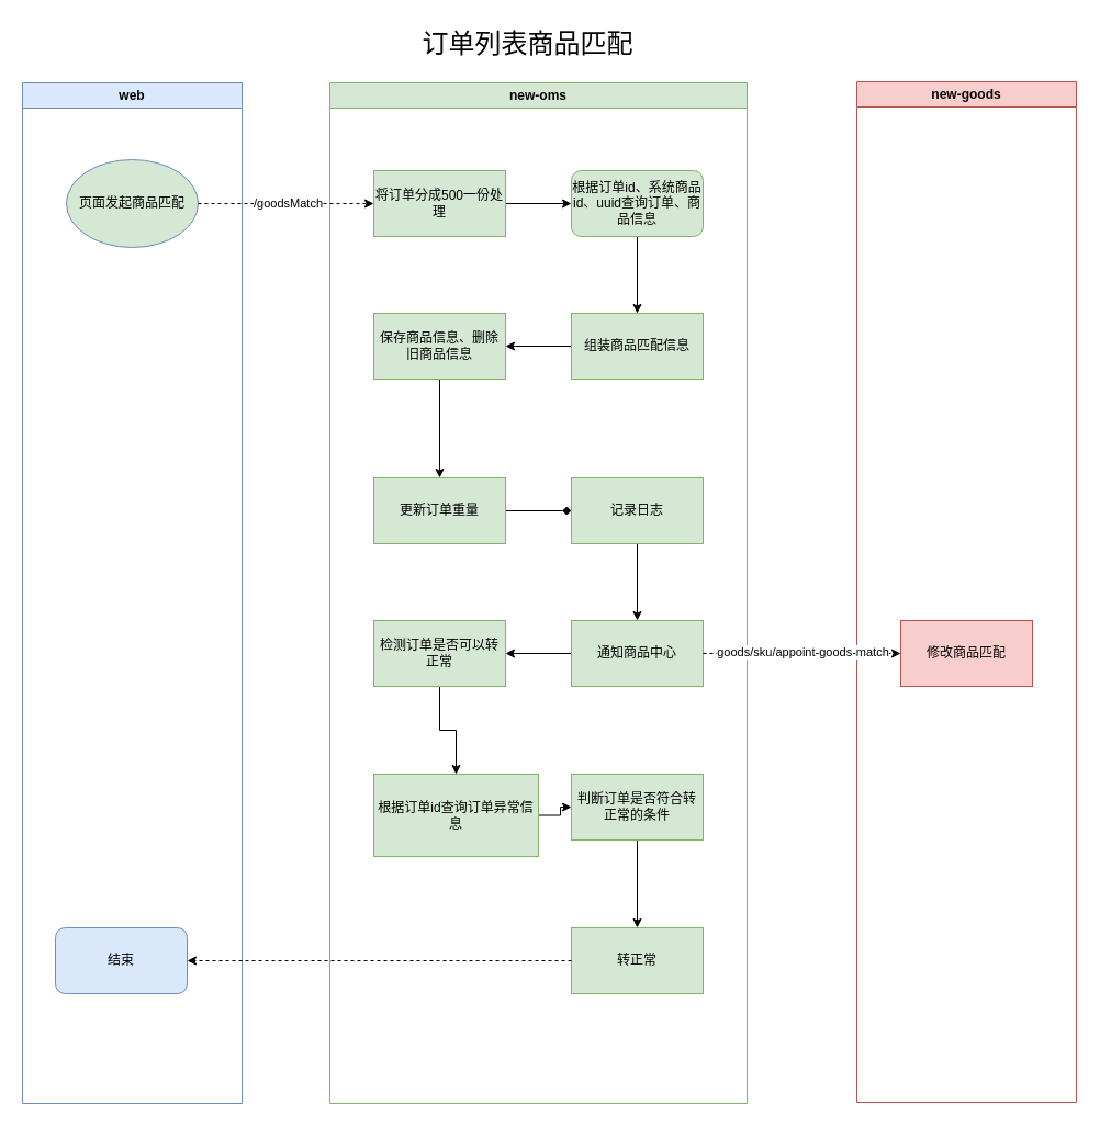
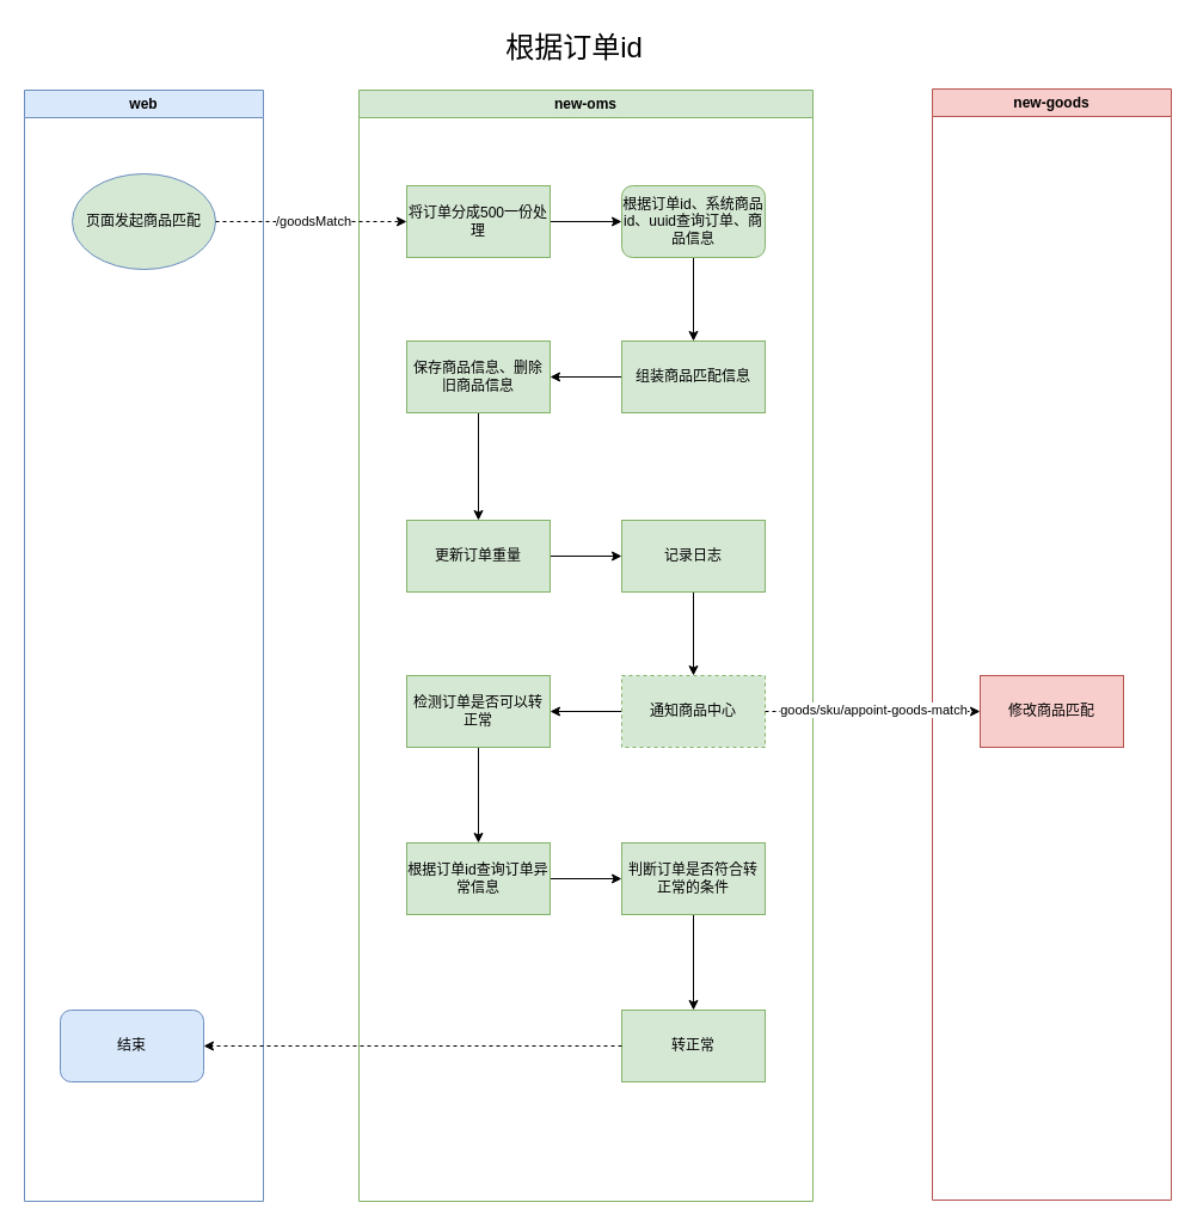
- <mxCell id="2" value="&lt;font style=&quot;font-size: 24px;&quot;&gt;订单列表商品匹配&lt;/font&gt;" style="text;html=1;align=center;verticalAlign=middle;resizable=0;points=[];autosize=1;strokeColor=none;fillColor=none;" vertex="1" parent="1"><mxGeometry x="370" y="20" width="220" height="40" as="geometry" /></mxCell>
+ <mxCell id="2" value="&lt;font style=&quot;font-size: 24px;&quot;&gt;根据订单id&lt;/font&gt;" style="text;html=1;align=center;verticalAlign=middle;resizable=0;points=[];autosize=1;strokeColor=none;fillColor=none;" vertex="1" parent="1"><mxGeometry x="370" y="20" width="220" height="40" as="geometry" /></mxCell>
- <mxCell id="15" value="" style="edgeStyle=orthogonalEdgeStyle;rounded=0;orthogonalLoop=1;jettySize=auto;html=1;endArrow=diamond;" edge="1" parent="6" source="16" target="18"><mxGeometry relative="1" as="geometry" /></mxCell>
+ <mxCell id="15" value="" style="edgeStyle=orthogonalEdgeStyle;rounded=0;orthogonalLoop=1;jettySize=auto;html=1;" edge="1" parent="6" source="16" target="18"><mxGeometry relative="1" as="geometry" /></mxCell>
- <mxCell id="20" value="通知商品中心" style="whiteSpace=wrap;html=1;fillColor=#d5e8d4;strokeColor=#82b366;" vertex="1" parent="6"><mxGeometry x="220" y="490" width="120" height="60" as="geometry" /></mxCell>
+ <mxCell id="20" value="通知商品中心" style="whiteSpace=wrap;html=1;fillColor=#d5e8d4;strokeColor=#82b366;dashed=1;" vertex="1" parent="6"><mxGeometry x="220" y="490" width="120" height="60" as="geometry" /></mxCell>
- <mxCell id="24" value="根据订单id查询订单异常信息" style="whiteSpace=wrap;html=1;fillColor=#d5e8d4;strokeColor=#82b366;" vertex="1" parent="6"><mxGeometry x="40" y="630" width="150" height="75" as="geometry" /></mxCell>
+ <mxCell id="24" value="根据订单id查询订单异常信息" style="whiteSpace=wrap;html=1;fillColor=#d5e8d4;strokeColor=#82b366;" vertex="1" parent="6"><mxGeometry x="40" y="630" width="120" height="60" as="geometry" /></mxCell>
